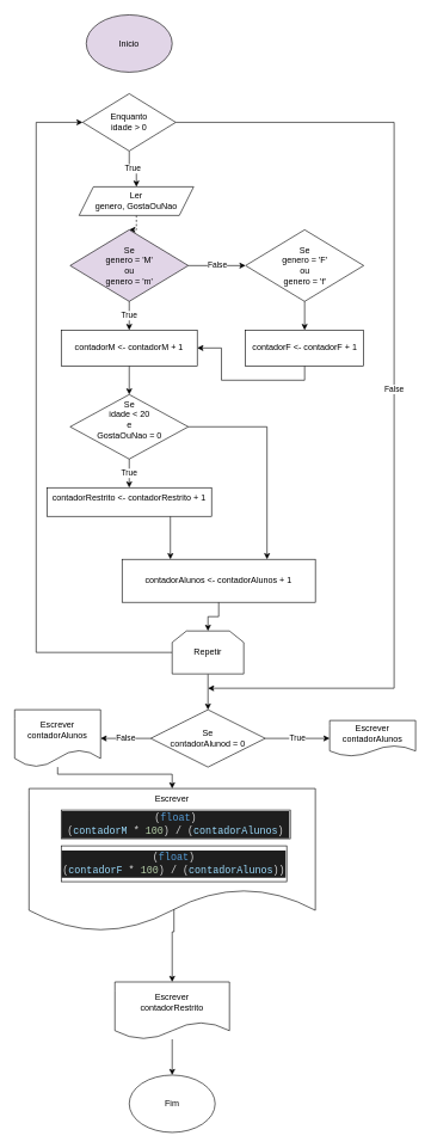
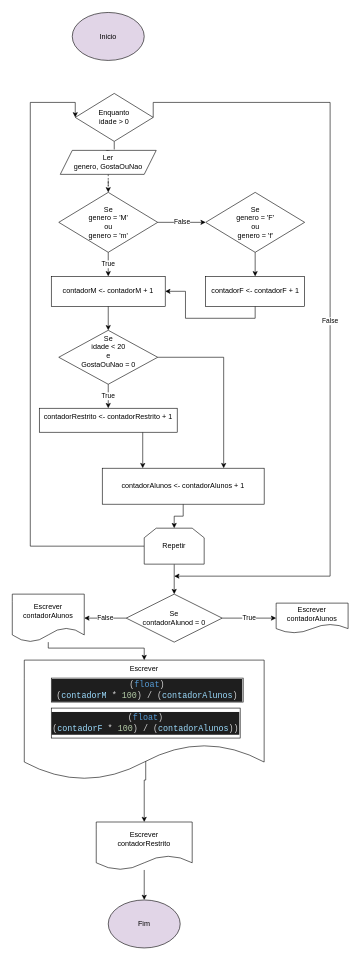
- <mxCell id="5" value="Enquanto&lt;br&gt;idade &amp;gt; 0" style="rhombus;whiteSpace=wrap;html=1;" vertex="1" parent="1"><mxGeometry x="115" y="130" width="130" height="80" as="geometry" /></mxCell>
+ <mxCell id="5" value="Enquanto&lt;br&gt;idade &amp;gt; 0" style="rhombus;whiteSpace=wrap;html=1;" vertex="1" parent="1"><mxGeometry x="125" y="155" width="130" height="80" as="geometry" /></mxCell>
- <mxCell id="7" value="Ler&lt;br&gt;genero, GostaOuNao" style="shape=parallelogram;perimeter=parallelogramPerimeter;whiteSpace=wrap;html=1;fixedSize=1;" vertex="1" parent="1"><mxGeometry x="110" y="260" width="160" height="40" as="geometry" /></mxCell>
+ <mxCell id="7" value="Ler&lt;br&gt;genero, GostaOuNao" style="shape=parallelogram;perimeter=parallelogramPerimeter;whiteSpace=wrap;html=1;fixedSize=1;" vertex="1" parent="1"><mxGeometry x="100" y="250" width="160" height="40" as="geometry" /></mxCell>
- <mxCell id="10" value="Se&lt;br&gt;genero = 'M'&lt;br&gt;ou&lt;br&gt;genero = 'm'" style="rhombus;whiteSpace=wrap;html=1;fillColor=#e1d5e7;" vertex="1" parent="1"><mxGeometry x="97.5" y="320" width="165" height="100" as="geometry" /></mxCell>
+ <mxCell id="10" value="Se&lt;br&gt;genero = 'M'&lt;br&gt;ou&lt;br&gt;genero = 'm'" style="rhombus;whiteSpace=wrap;html=1;" vertex="1" parent="1"><mxGeometry x="97.5" y="320" width="165" height="100" as="geometry" /></mxCell>
- <mxCell id="39" value="Fim" style="ellipse;whiteSpace=wrap;html=1;verticalAlign=middle;" vertex="1" parent="1"><mxGeometry x="180" y="1500" width="120" height="80" as="geometry" /></mxCell>
+ <mxCell id="39" value="Fim" style="ellipse;whiteSpace=wrap;html=1;verticalAlign=middle;fillColor=#e1d5e7;" vertex="1" parent="1"><mxGeometry x="180" y="1500" width="120" height="80" as="geometry" /></mxCell>
